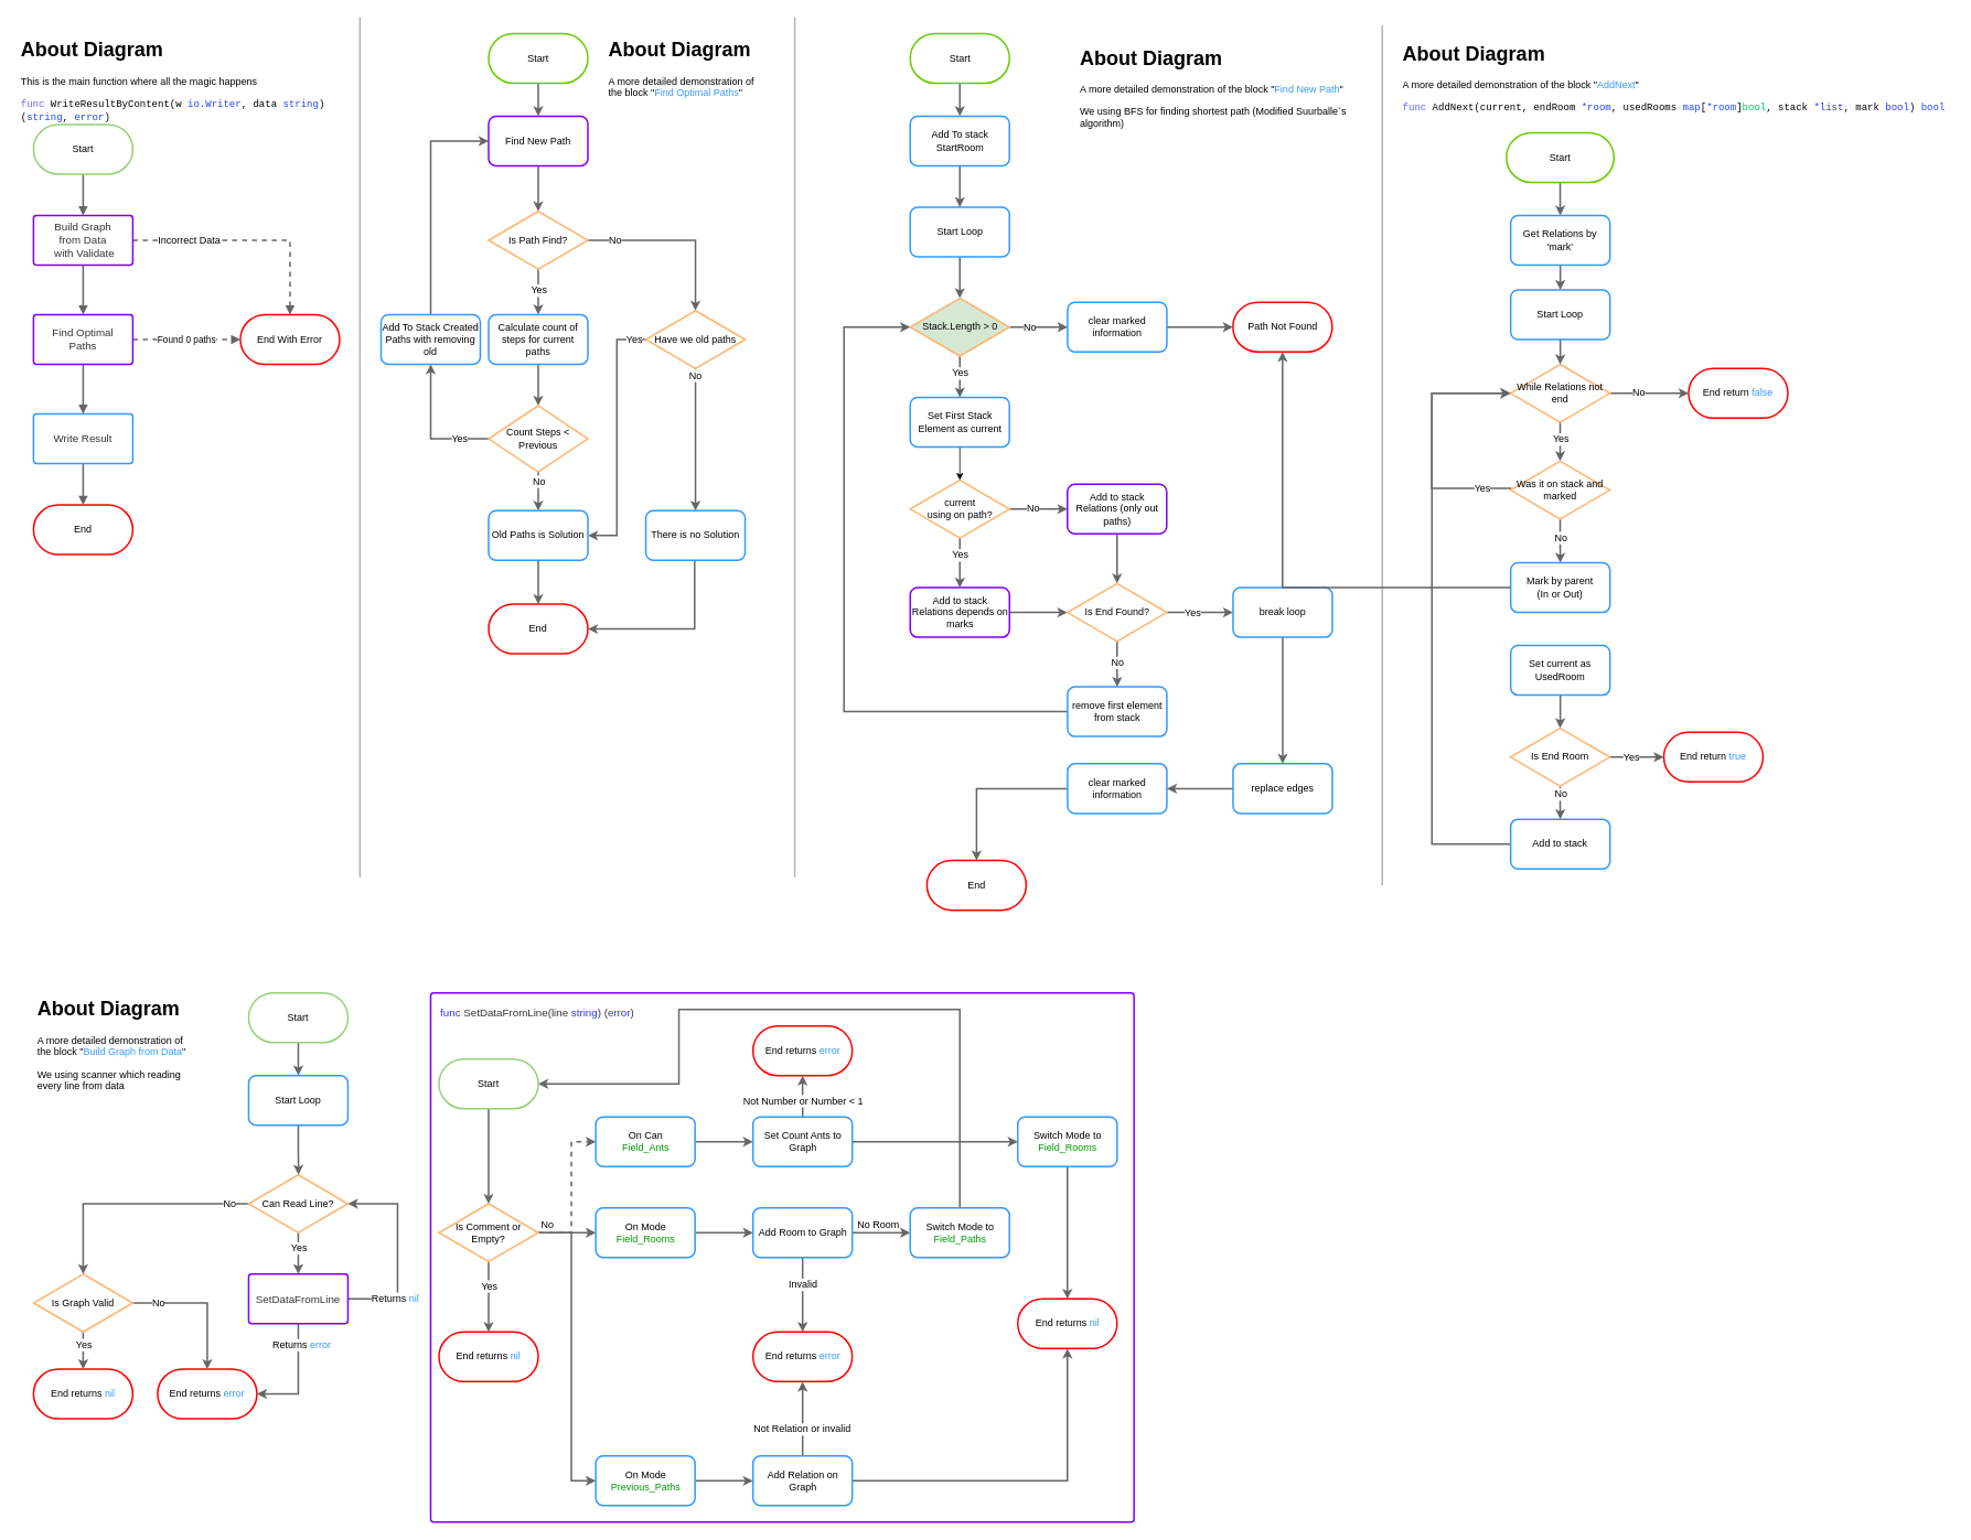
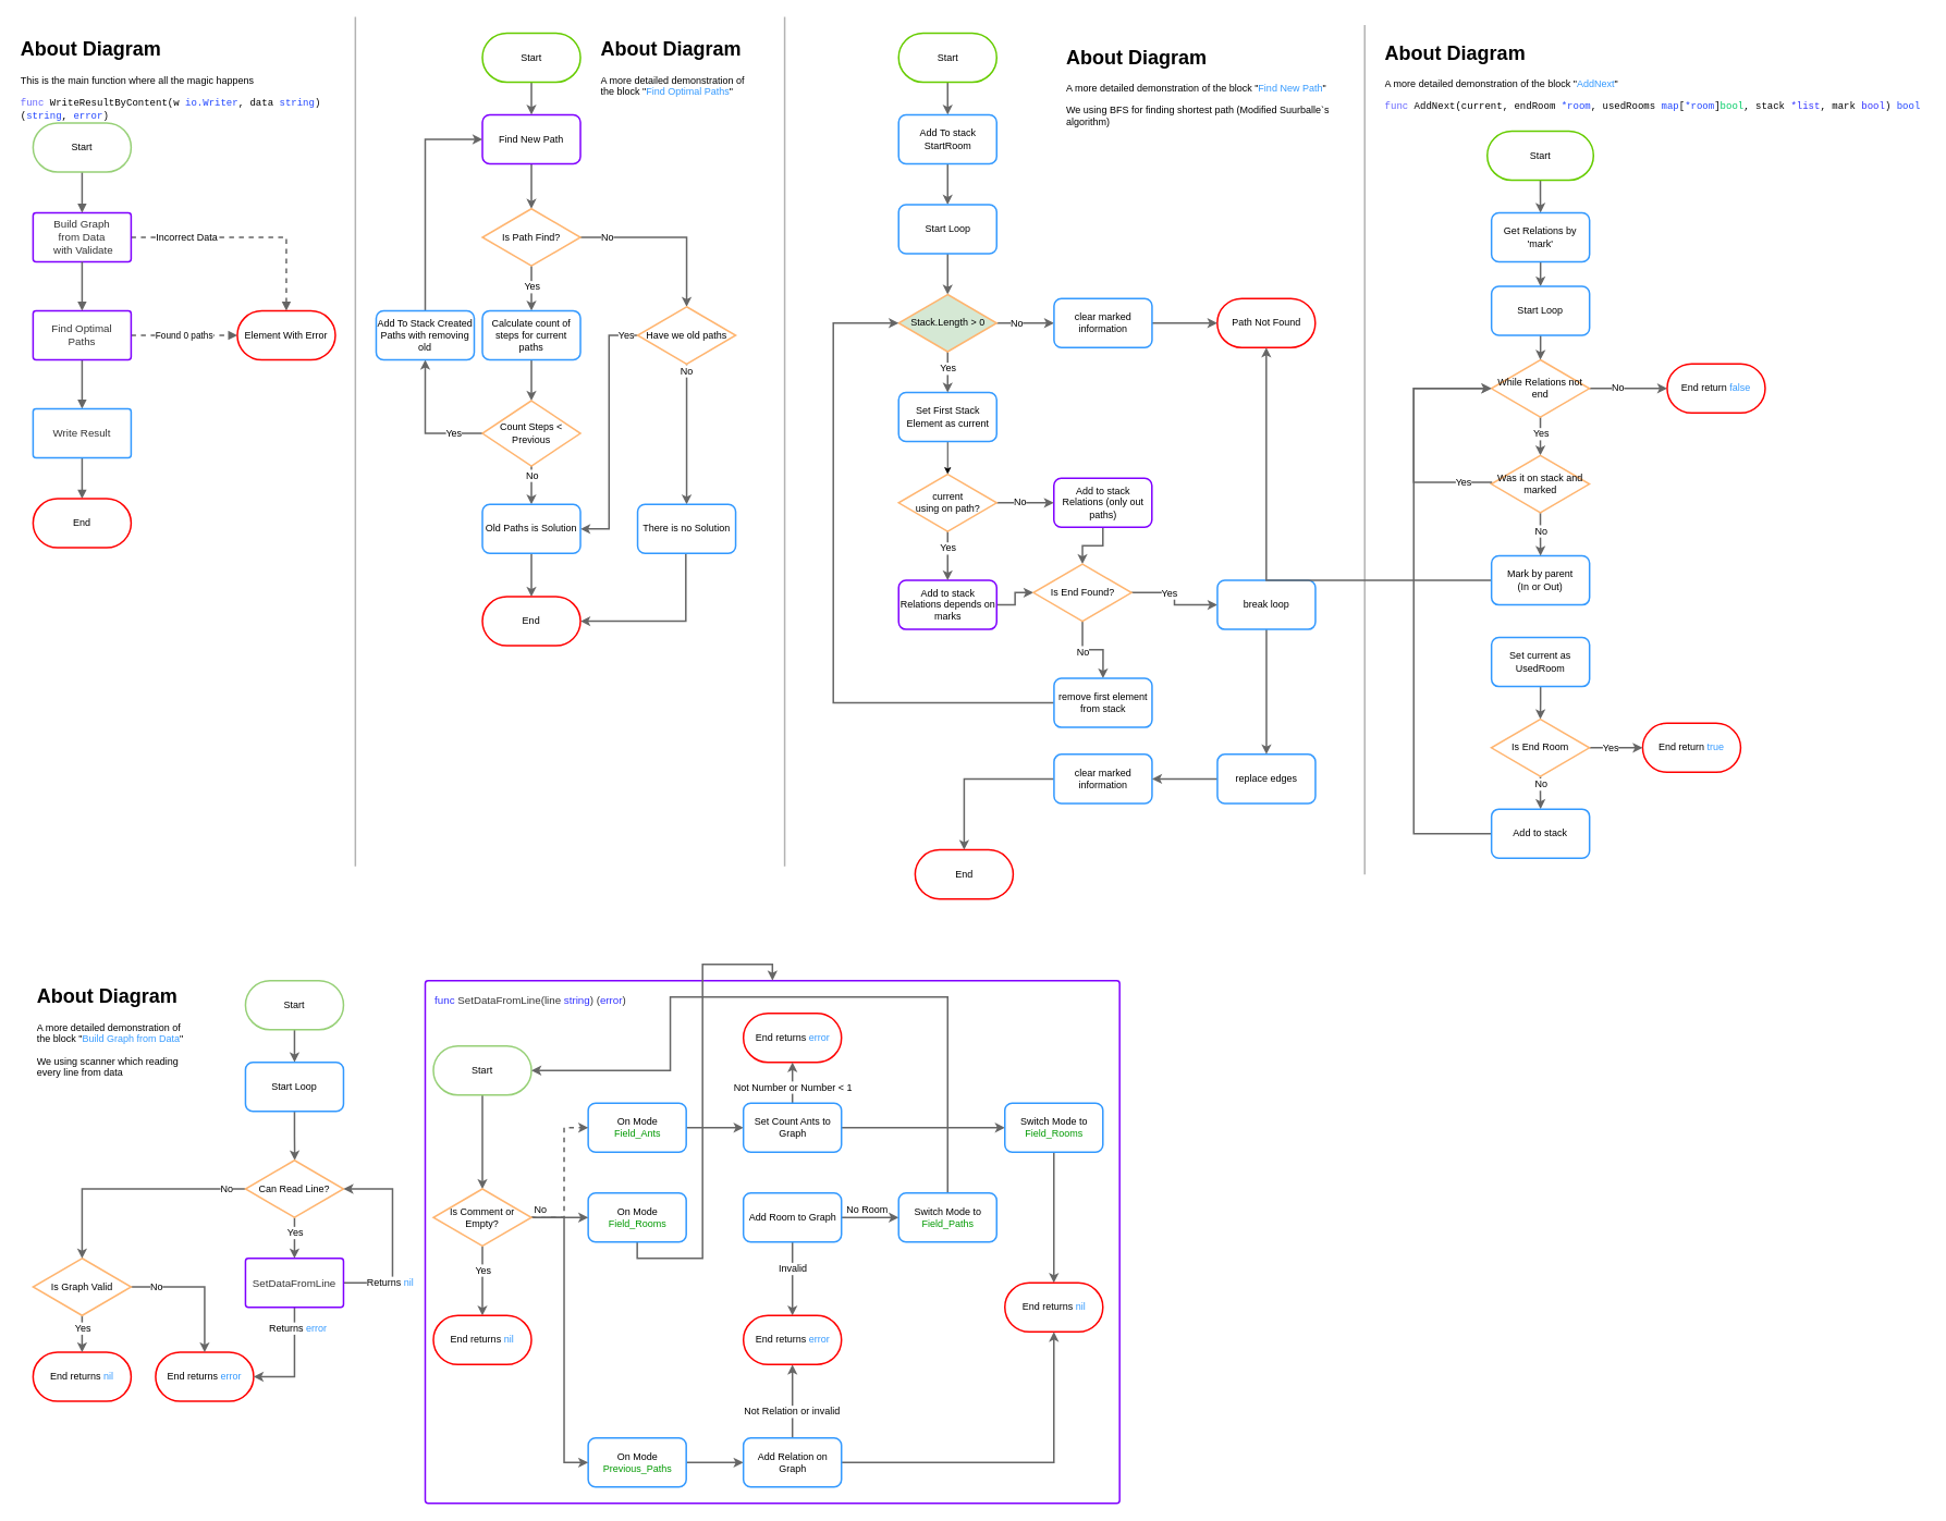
- <mxCell id="13" value="&lt;div&gt;End With Error&lt;/div&gt;" style="rounded=1;whiteSpace=wrap;html=1;fillColor=#fff;gradientColor=none;&#10;border-radius: 20px;arcSize=50;strokeWidth=2;strokeColor=#FF0000;fontFamily=Helvetica;fontStyle=0" vertex="1" parent="1"><mxGeometry x="290" y="380" width="120" height="60" as="geometry" /></mxCell>
+ <mxCell id="13" value="&lt;div&gt;Element With Error&lt;/div&gt;" style="rounded=1;whiteSpace=wrap;html=1;fillColor=#fff;gradientColor=none;&#10;border-radius: 20px;arcSize=50;strokeWidth=2;strokeColor=#FF0000;fontFamily=Helvetica;fontStyle=0" vertex="1" parent="1"><mxGeometry x="290" y="380" width="120" height="60" as="geometry" /></mxCell>
- <mxCell id="78" value="Is End Found?" style="rhombus;whiteSpace=wrap;html=1;strokeColor=#FFB570;strokeWidth=2;" vertex="1" parent="1"><mxGeometry x="1289.5" y="705" width="120" height="70" as="geometry" /></mxCell>
+ <mxCell id="78" value="Is End Found?" style="rhombus;whiteSpace=wrap;html=1;strokeColor=#FFB570;strokeWidth=2;" vertex="1" parent="1"><mxGeometry x="1264.5" y="690" width="120" height="70" as="geometry" /></mxCell>
- <mxCell id="144" value="On Can &lt;br&gt;&lt;font color=&quot;#009900&quot;&gt;Field_Ants&lt;/font&gt;" style="rounded=1;whiteSpace=wrap;html=1;strokeColor=#3399FF;strokeWidth=2;" vertex="1" parent="1"><mxGeometry x="719.5" y="1350" width="120" height="60" as="geometry" /></mxCell>
+ <mxCell id="144" value="On Mode &lt;br&gt;&lt;font color=&quot;#009900&quot;&gt;Field_Ants&lt;/font&gt;" style="rounded=1;whiteSpace=wrap;html=1;strokeColor=#3399FF;strokeWidth=2;" vertex="1" parent="1"><mxGeometry x="719.5" y="1350" width="120" height="60" as="geometry" /></mxCell>
- <mxCell id="145" style="edgeStyle=orthogonalEdgeStyle;rounded=0;orthogonalLoop=1;jettySize=auto;html=1;strokeColor=#666666;strokeWidth=2;" edge="1" parent="1" source="146" target="160"><mxGeometry relative="1" as="geometry" /></mxCell>
+ <mxCell id="145" style="edgeStyle=orthogonalEdgeStyle;rounded=0;orthogonalLoop=1;jettySize=auto;html=1;strokeColor=#666666;strokeWidth=2;" edge="1" parent="1" source="146" target="140"><mxGeometry relative="1" as="geometry" /></mxCell>
